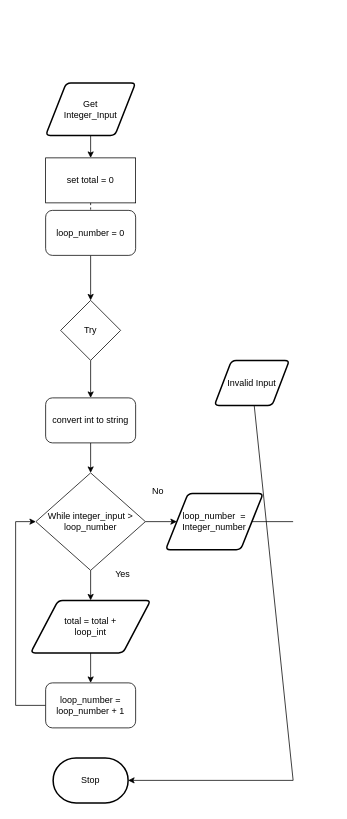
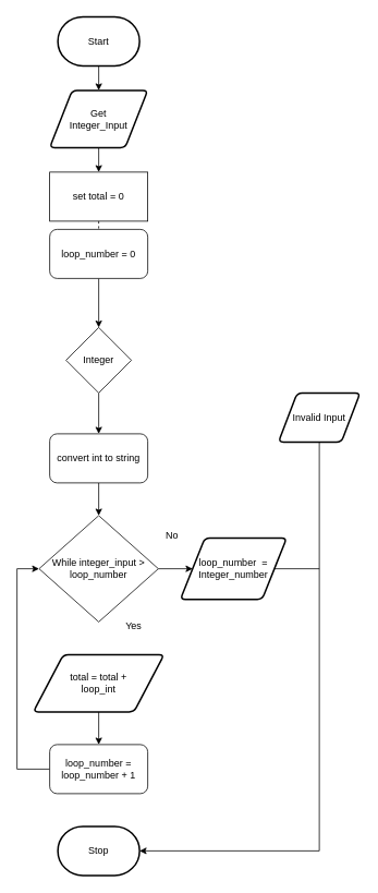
+ <mxCell id="3" value="Start" style="strokeWidth=2;html=1;shape=mxgraph.flowchart.terminator;whiteSpace=wrap;" vertex="1" parent="1"><mxGeometry x="70" y="20" width="100" height="60" as="geometry" /></mxCell>
+ <mxCell id="2" value="" style="edgeStyle=none;rounded=0;html=1;" edge="1" parent="1" source="3" target="12"><mxGeometry relative="1" as="geometry" /></mxCell>
- <mxCell id="6" value="Try" style="rhombus;whiteSpace=wrap;html=1;" vertex="1" parent="1"><mxGeometry x="80" y="400" width="80" height="80" as="geometry" /></mxCell>
+ <mxCell id="6" value="Integer" style="rhombus;whiteSpace=wrap;html=1;" vertex="1" parent="1"><mxGeometry x="80" y="400" width="80" height="80" as="geometry" /></mxCell>
- <mxCell id="8" value="Invalid Input" style="shape=parallelogram;html=1;strokeWidth=2;perimeter=parallelogramPerimeter;whiteSpace=wrap;rounded=1;arcSize=12;size=0.23;" vertex="1" parent="1"><mxGeometry x="285" y="480" width="100" height="60" as="geometry" /></mxCell>
+ <mxCell id="8" value="Invalid Input" style="shape=parallelogram;html=1;strokeWidth=2;perimeter=parallelogramPerimeter;whiteSpace=wrap;rounded=1;arcSize=12;size=0.23;" vertex="1" parent="1"><mxGeometry x="340" y="480" width="100" height="60" as="geometry" /></mxCell>
- <mxCell id="15" value="" style="edgeStyle=none;rounded=0;html=1;" edge="1" parent="1" source="17" target="19"><mxGeometry relative="1" as="geometry" /></mxCell>
